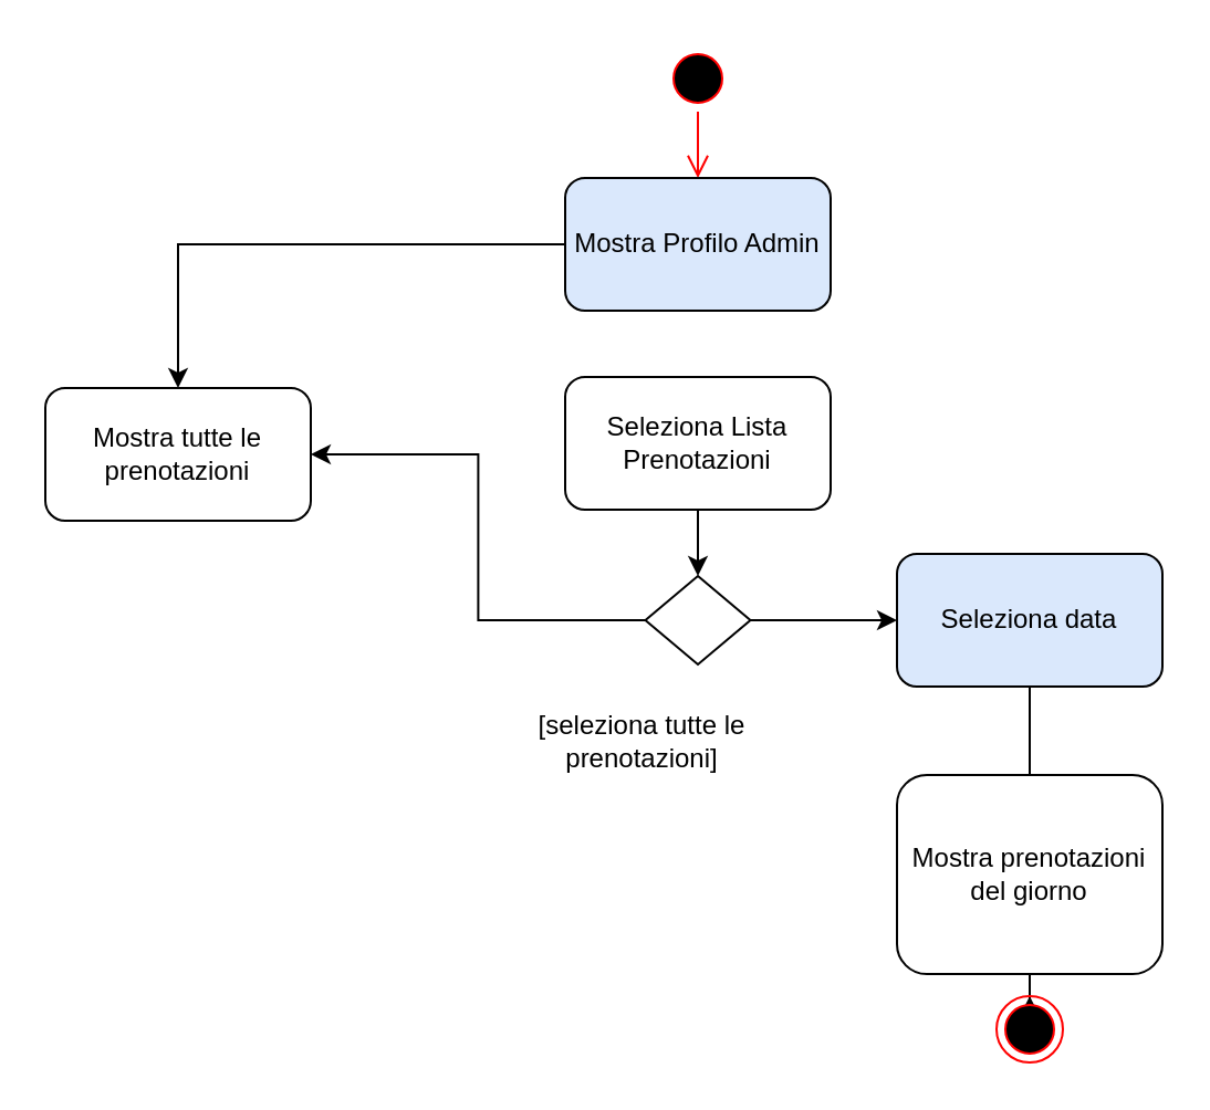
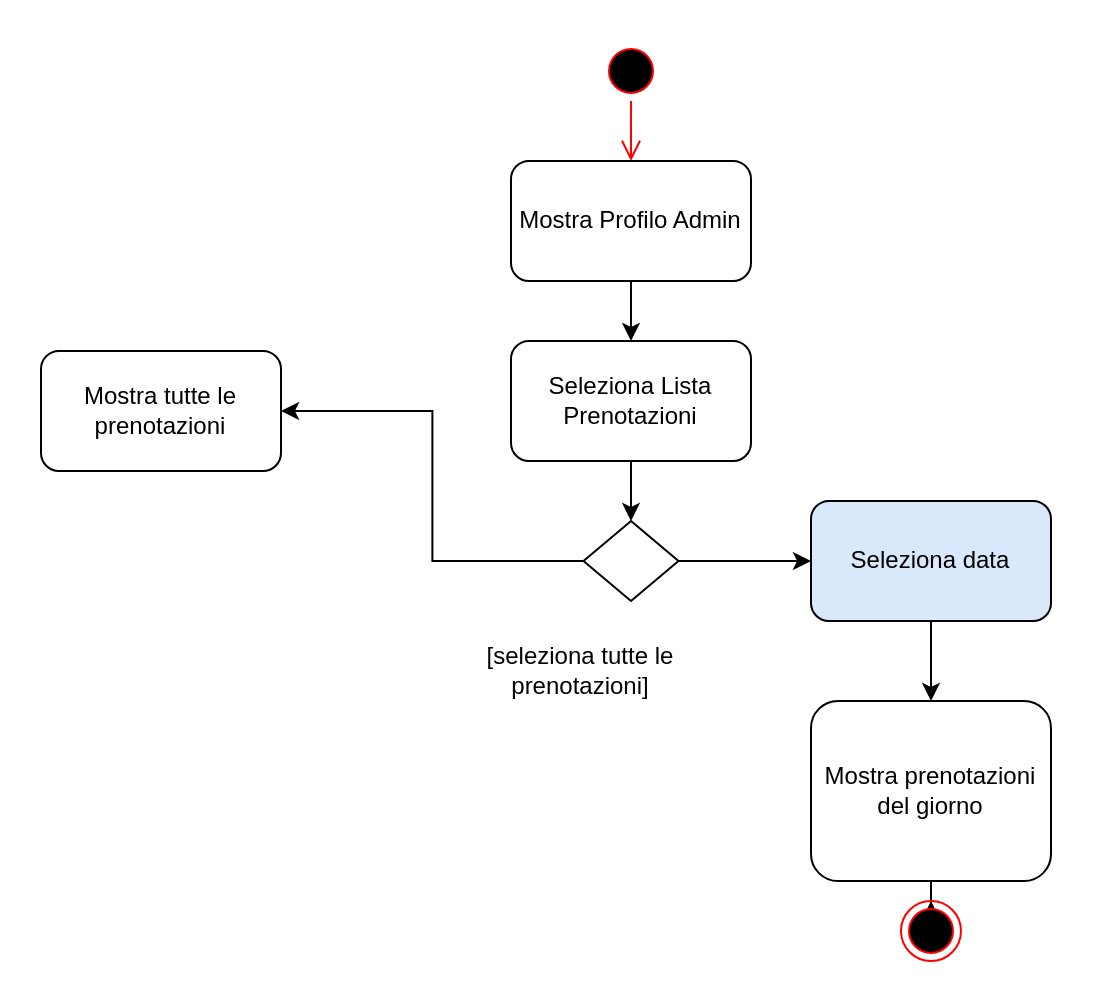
- <mxCell id="4" value="" style="edgeStyle=orthogonalEdgeStyle;rounded=0;orthogonalLoop=1;jettySize=auto;html=1;" edge="1" parent="1" source="5" target="11"><mxGeometry relative="1" as="geometry" /></mxCell>
+ <mxCell id="4" value="" style="edgeStyle=orthogonalEdgeStyle;rounded=0;orthogonalLoop=1;jettySize=auto;html=1;" edge="1" parent="1" source="5" target="7"><mxGeometry relative="1" as="geometry" /></mxCell>
- <mxCell id="5" value="Mostra Profilo Admin" style="rounded=1;whiteSpace=wrap;html=1;fillColor=#dae8fc;" vertex="1" parent="1"><mxGeometry x="255" y="80" width="120" height="60" as="geometry" /></mxCell>
+ <mxCell id="5" value="Mostra Profilo Admin" style="rounded=1;whiteSpace=wrap;html=1;" vertex="1" parent="1"><mxGeometry x="255" y="80" width="120" height="60" as="geometry" /></mxCell>
- <mxCell id="13" value="" style="edgeStyle=orthogonalEdgeStyle;rounded=0;orthogonalLoop=1;jettySize=auto;html=1;endArrow=none;" edge="1" parent="1" source="14" target="16"><mxGeometry relative="1" as="geometry" /></mxCell>
+ <mxCell id="13" value="" style="edgeStyle=orthogonalEdgeStyle;rounded=0;orthogonalLoop=1;jettySize=auto;html=1;" edge="1" parent="1" source="14" target="16"><mxGeometry relative="1" as="geometry" /></mxCell>
